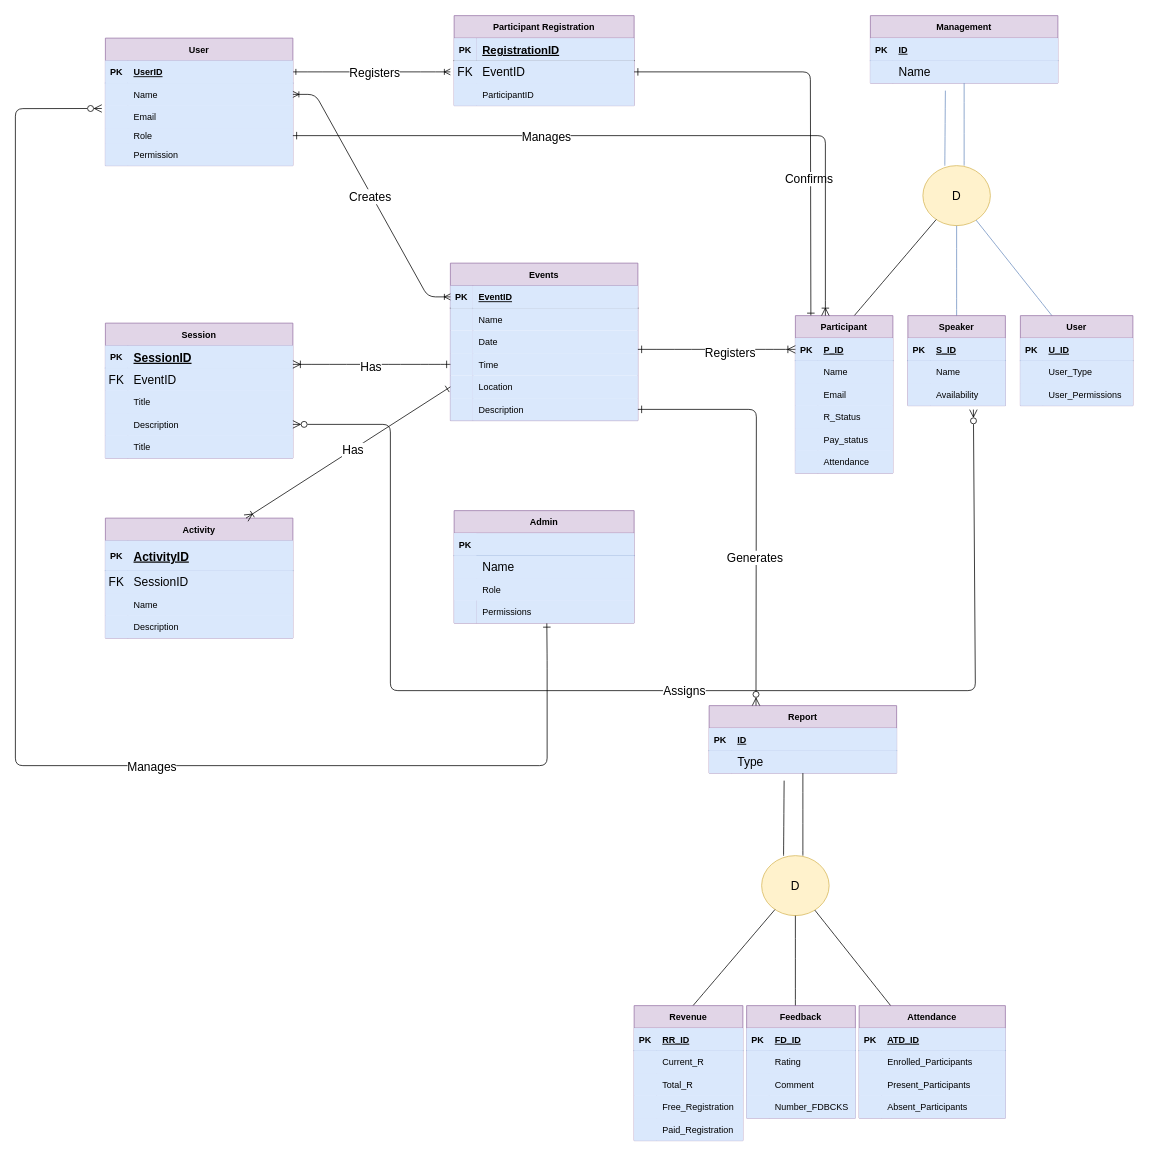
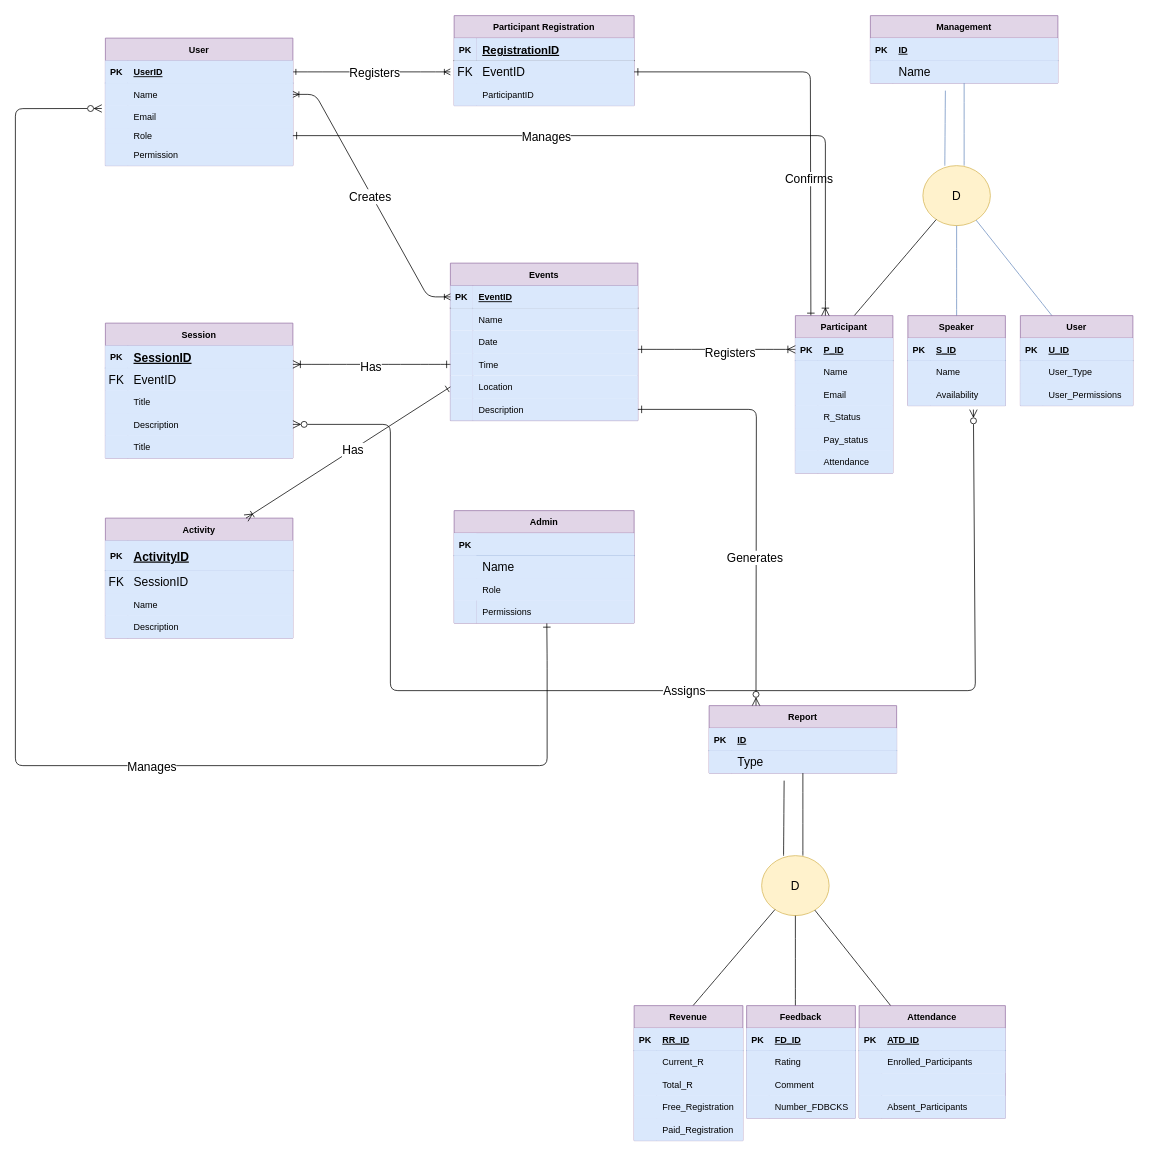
- <mxCell id="198" value="Present_Participants" style="shape=partialRectangle;overflow=hidden;connectable=0;fillColor=#dae8fc;top=0;left=0;bottom=0;right=0;align=left;spacingLeft=6;strokeColor=#6c8ebf;" parent="196" vertex="1"><mxGeometry x="30" width="165" height="30" as="geometry"><mxRectangle width="165" height="30" as="alternateBounds" /></mxGeometry></mxCell>
